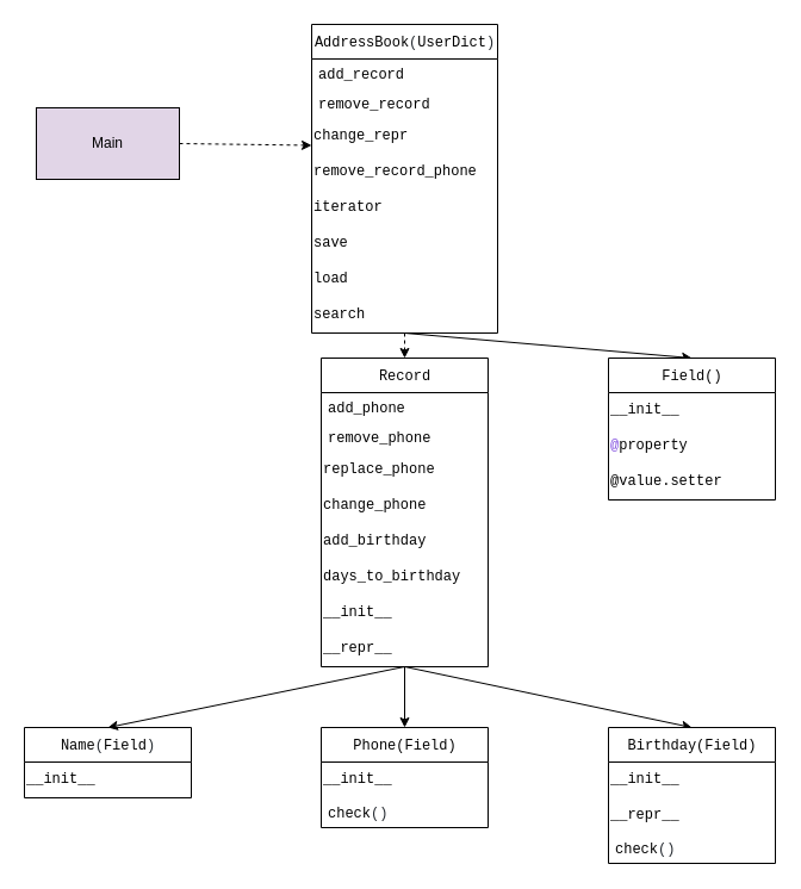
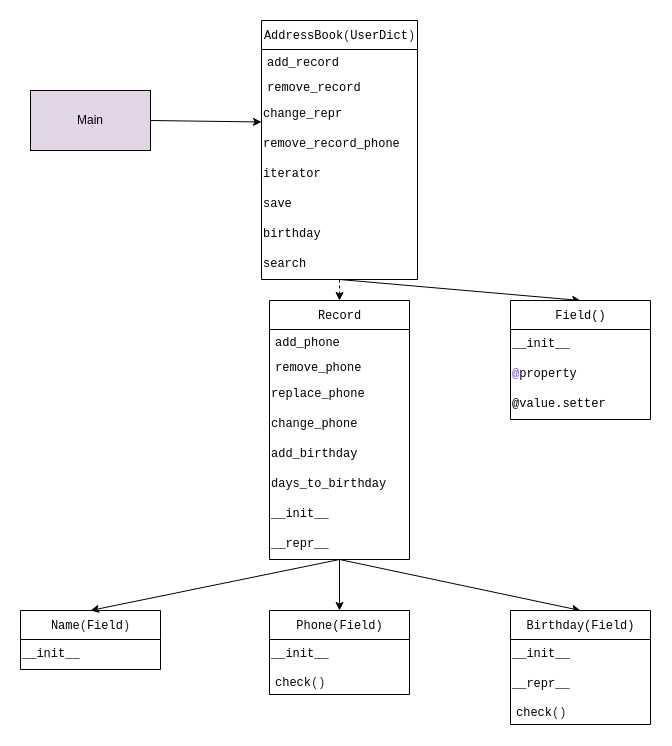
- <mxCell id="30" value="" style="endArrow=classic;html=1;rounded=0;entryX=0;entryY=0.75;entryDx=0;entryDy=0;exitX=1;exitY=0.5;exitDx=0;exitDy=0;dashed=1;" parent="1" source="29" target="5" edge="1"><mxGeometry width="50" height="50" relative="1" as="geometry"><mxPoint x="320" y="230" as="sourcePoint" /><mxPoint x="370" y="180" as="targetPoint" /></mxGeometry></mxCell>
+ <mxCell id="30" value="" style="endArrow=classic;html=1;rounded=0;entryX=0;entryY=0.75;entryDx=0;entryDy=0;exitX=1;exitY=0.5;exitDx=0;exitDy=0;" parent="1" source="29" target="5" edge="1"><mxGeometry width="50" height="50" relative="1" as="geometry"><mxPoint x="320" y="230" as="sourcePoint" /><mxPoint x="370" y="180" as="targetPoint" /></mxGeometry></mxCell>
- <mxCell id="9" value="&lt;span style=&quot;font-family: ui-monospace, SFMono-Regular, &amp;quot;SF Mono&amp;quot;, Menlo, Consolas, &amp;quot;Liberation Mono&amp;quot;, monospace; background-color: rgb(255, 255, 255);&quot;&gt;load&lt;/span&gt;" style="text;whiteSpace=wrap;html=1;" parent="2" vertex="1"><mxGeometry y="199" width="156" height="30" as="geometry" /></mxCell>
+ <mxCell id="9" value="&lt;span style=&quot;font-family: ui-monospace, SFMono-Regular, &amp;quot;SF Mono&amp;quot;, Menlo, Consolas, &amp;quot;Liberation Mono&amp;quot;, monospace; background-color: rgb(255, 255, 255);&quot;&gt;birthday&lt;/span&gt;" style="text;whiteSpace=wrap;html=1;" parent="2" vertex="1"><mxGeometry y="199" width="156" height="30" as="geometry" /></mxCell>
